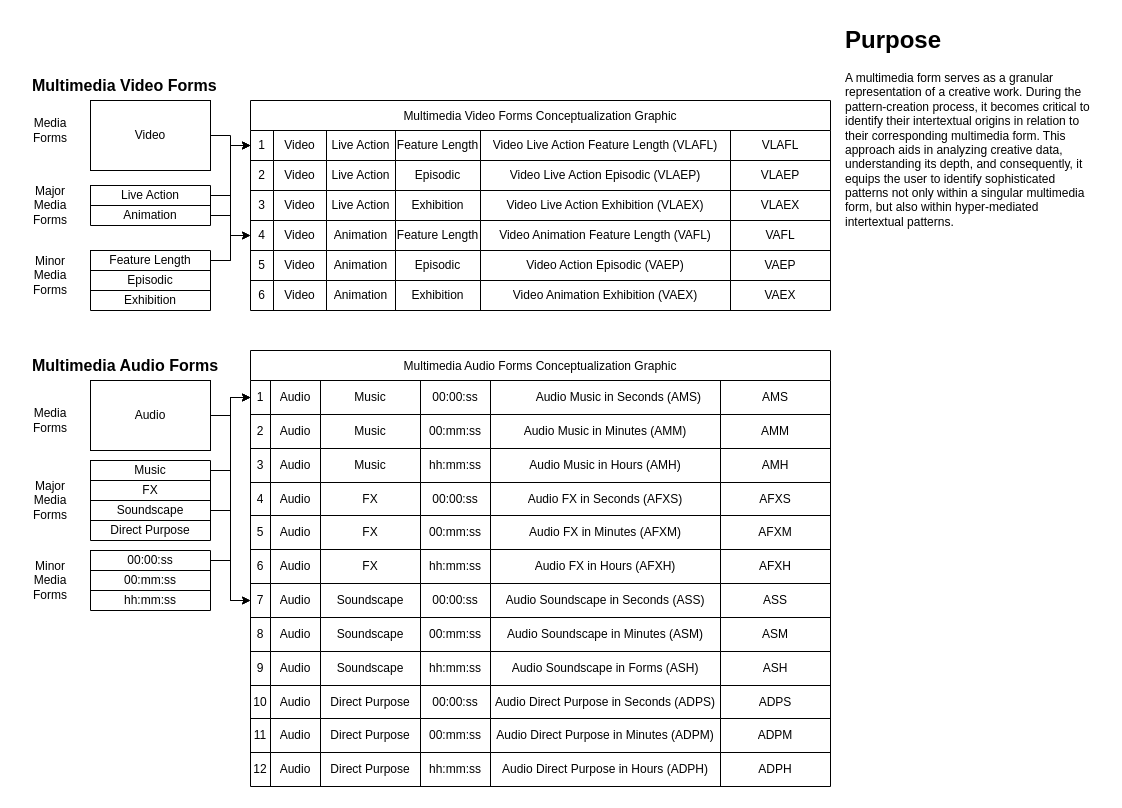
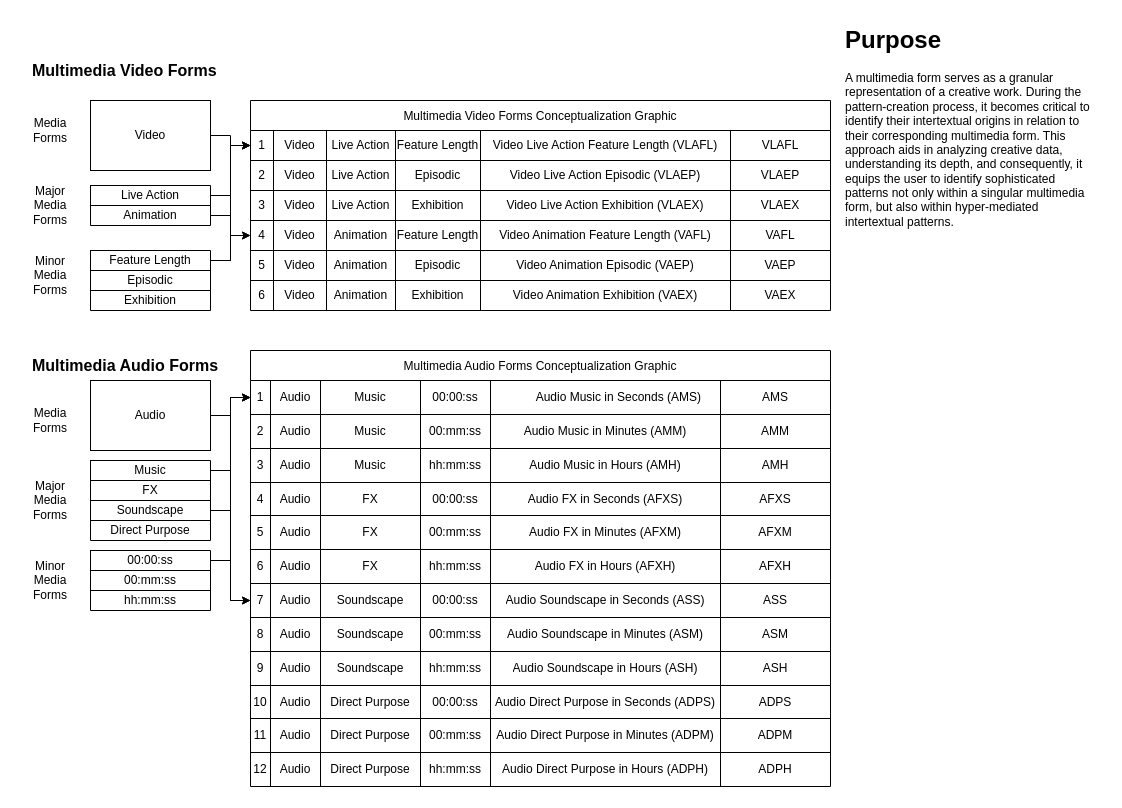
- <mxCell id="63" value="&lt;span style=&quot;font-size: 16px;&quot;&gt;Multimedia Video Forms&lt;/span&gt;" style="text;html=1;strokeColor=none;fillColor=none;align=left;verticalAlign=middle;whiteSpace=wrap;rounded=0;fontStyle=1;fontSize=16;" parent="1" vertex="1"><mxGeometry x="30" y="70" width="260" height="30" as="geometry" /></mxCell>
+ <mxCell id="63" value="&lt;span style=&quot;font-size: 16px;&quot;&gt;Multimedia Video Forms&lt;/span&gt;" style="text;html=1;strokeColor=none;fillColor=none;align=left;verticalAlign=middle;whiteSpace=wrap;rounded=0;fontStyle=1;fontSize=16;" parent="1" vertex="1"><mxGeometry x="30" y="55" width="260" height="30" as="geometry" /></mxCell>
- <mxCell id="53" value="Video Action Episodic (VAEP)" style="shape=partialRectangle;html=1;whiteSpace=wrap;connectable=0;strokeColor=inherit;overflow=hidden;fillColor=none;top=0;left=0;bottom=0;right=0;pointerEvents=1;" parent="48" vertex="1"><mxGeometry x="230" width="250" height="30" as="geometry"><mxRectangle width="250" height="30" as="alternateBounds" /></mxGeometry></mxCell>
+ <mxCell id="53" value="Video Animation Episodic (VAEP)" style="shape=partialRectangle;html=1;whiteSpace=wrap;connectable=0;strokeColor=inherit;overflow=hidden;fillColor=none;top=0;left=0;bottom=0;right=0;pointerEvents=1;" parent="48" vertex="1"><mxGeometry x="230" width="250" height="30" as="geometry"><mxRectangle width="250" height="30" as="alternateBounds" /></mxGeometry></mxCell>
- <mxCell id="152" value="Audio Soundscape in Forms (ASH)" style="shape=partialRectangle;html=1;whiteSpace=wrap;connectable=0;strokeColor=inherit;overflow=hidden;fillColor=none;top=0;left=0;bottom=0;right=0;pointerEvents=1;" parent="147" vertex="1"><mxGeometry x="240" width="230" height="34" as="geometry"><mxRectangle width="230" height="34" as="alternateBounds" /></mxGeometry></mxCell>
+ <mxCell id="152" value="Audio Soundscape in Hours (ASH)" style="shape=partialRectangle;html=1;whiteSpace=wrap;connectable=0;strokeColor=inherit;overflow=hidden;fillColor=none;top=0;left=0;bottom=0;right=0;pointerEvents=1;" parent="147" vertex="1"><mxGeometry x="240" width="230" height="34" as="geometry"><mxRectangle width="230" height="34" as="alternateBounds" /></mxGeometry></mxCell>
